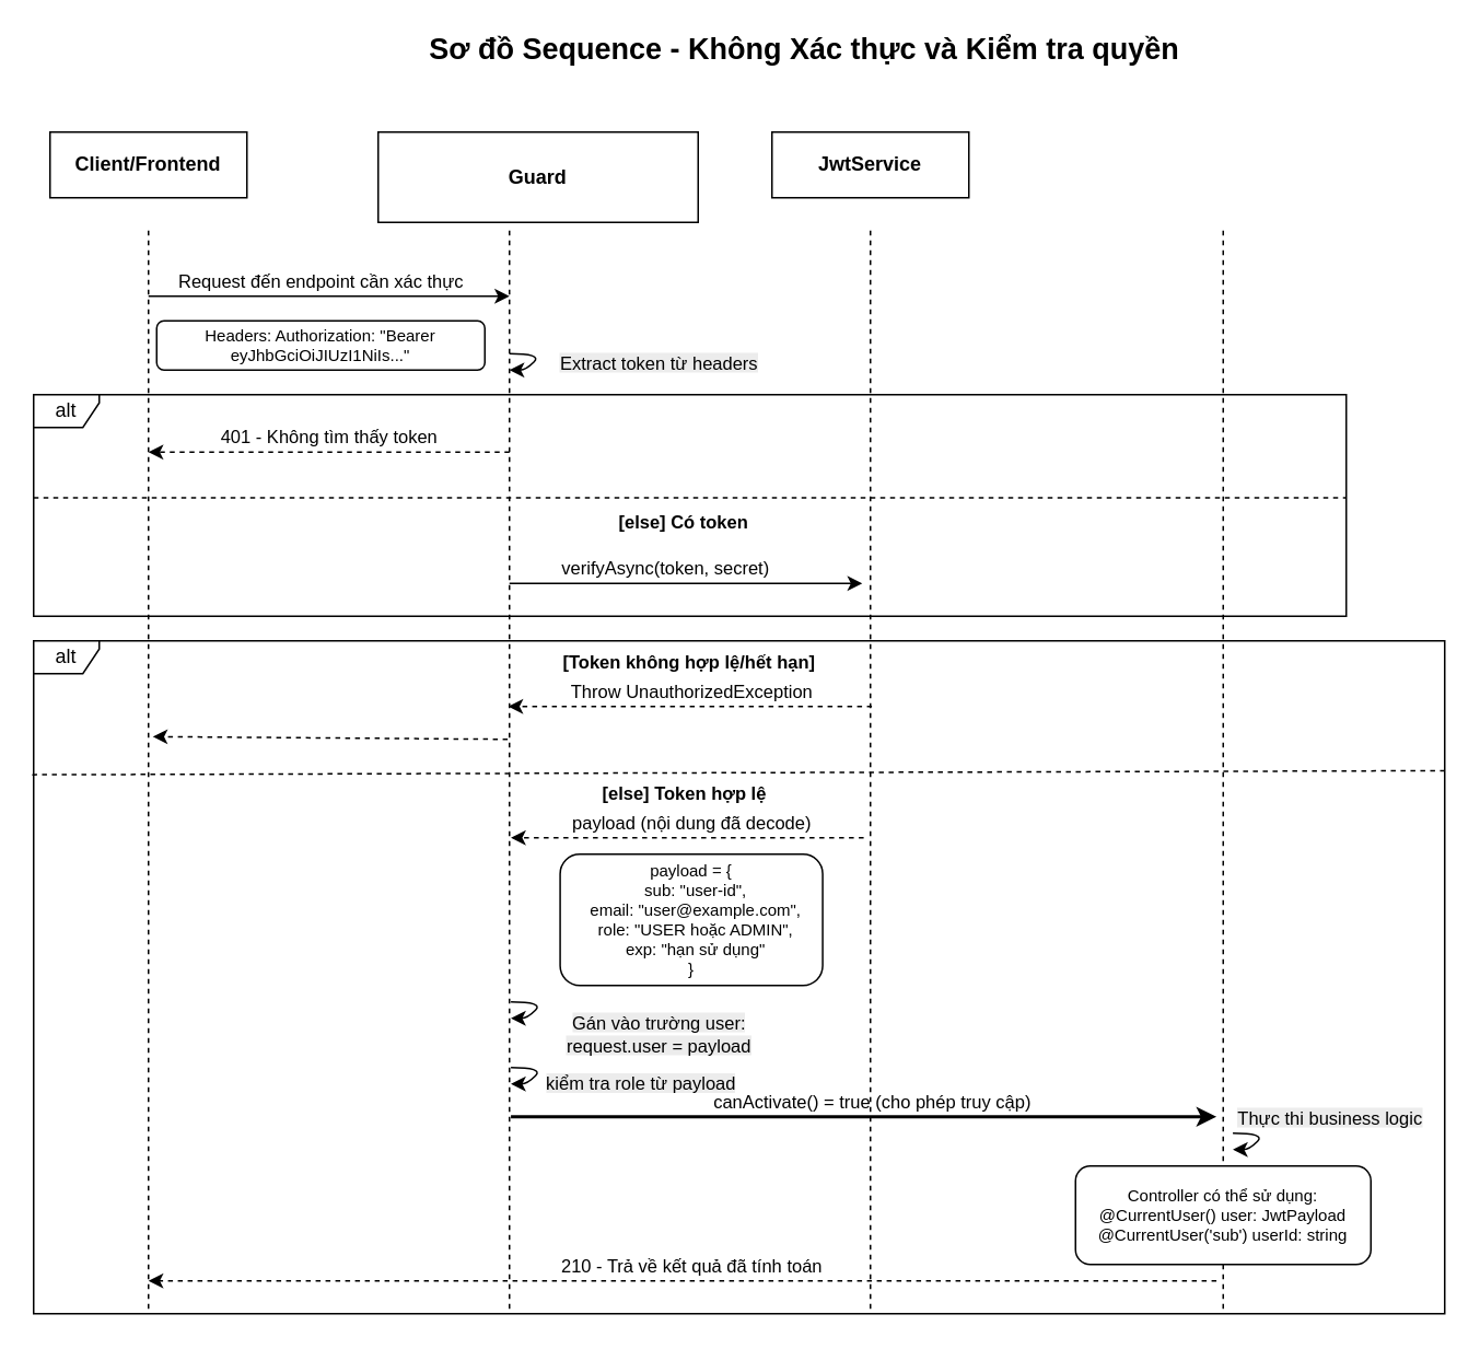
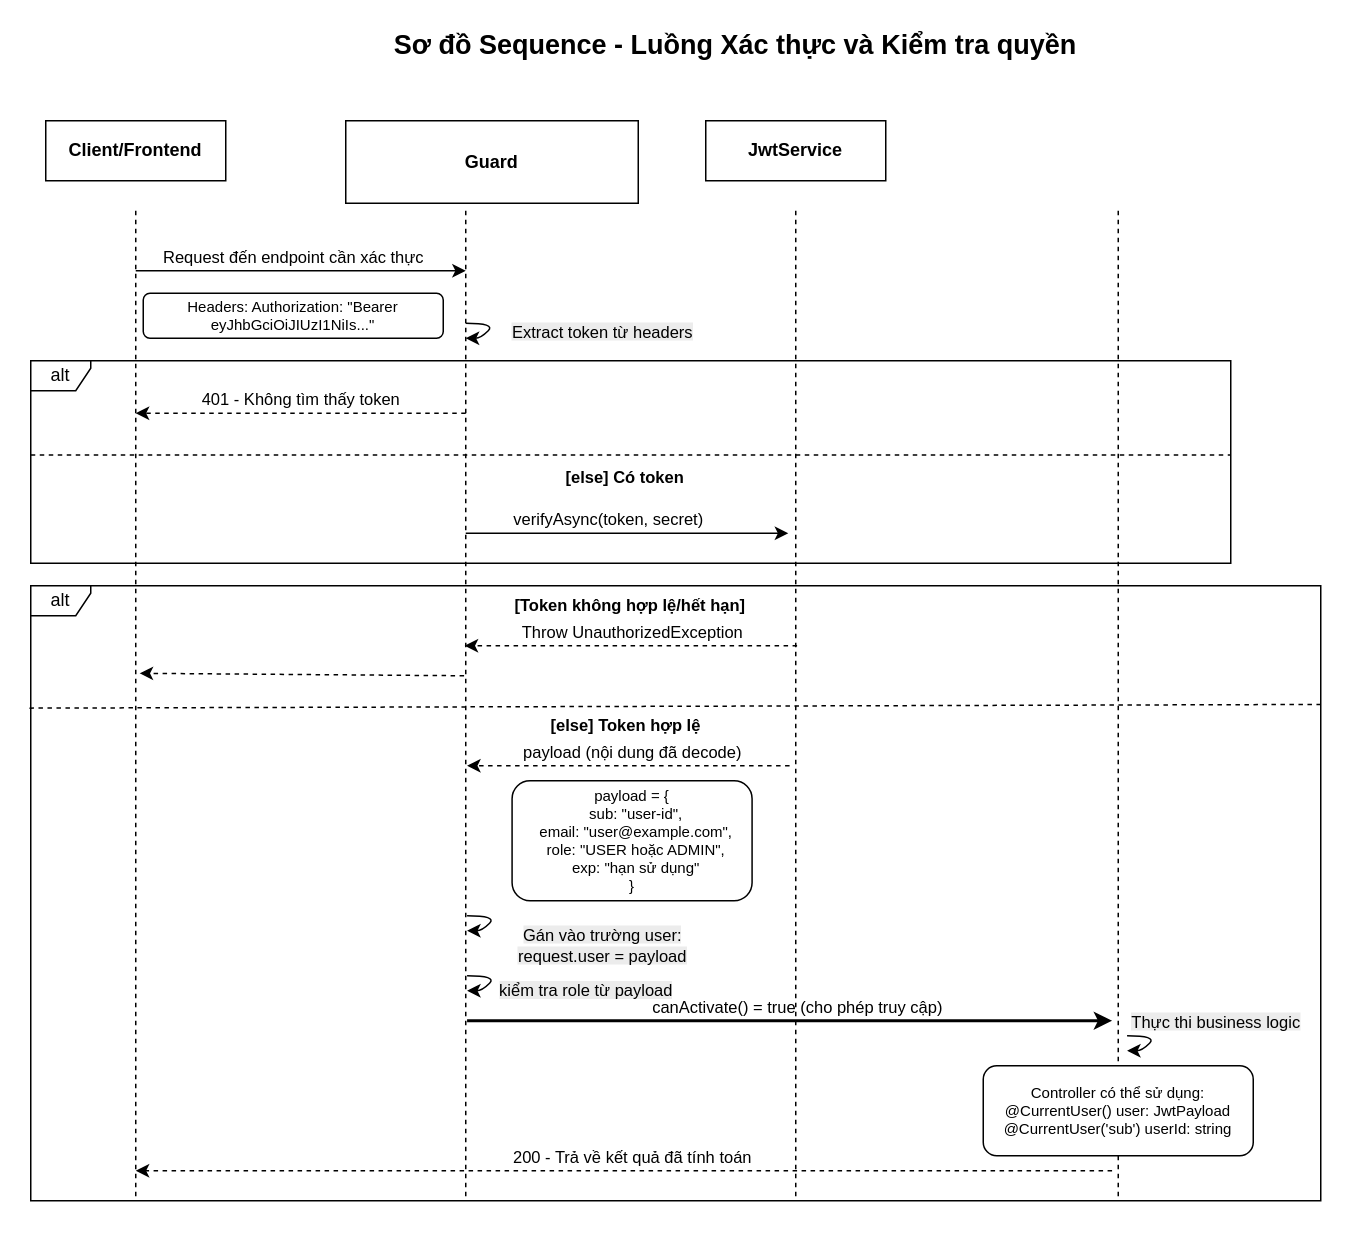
- <mxCell id="3" value="Sơ đồ Sequence - Không Xác thực và Kiểm tra quyền" style="text;html=1;strokeColor=none;fillColor=none;align=center;verticalAlign=middle;whiteSpace=wrap;rounded=0;fontSize=18;fontStyle=1;" parent="1" vertex="1"><mxGeometry x="250" y="20" width="480" height="20" as="geometry" /></mxCell>
+ <mxCell id="3" value="Sơ đồ Sequence - Luồng Xác thực và Kiểm tra quyền" style="text;html=1;strokeColor=none;fillColor=none;align=center;verticalAlign=middle;whiteSpace=wrap;rounded=0;fontSize=18;fontStyle=1;" parent="1" vertex="1"><mxGeometry x="250" y="20" width="480" height="20" as="geometry" /></mxCell>
- <mxCell id="30" value="&lt;span style=&quot;font-weight: normal;&quot;&gt;210 - Trả về kết quả đã tính toán&lt;/span&gt;" style="text;html=1;align=center;verticalAlign=bottom;resizable=0;points=[];autosize=1;fontSize=11;color=#2e7d32;fontStyle=1;" parent="1" vertex="1"><mxGeometry x="330.89" y="750" width="180" height="30" as="geometry" /></mxCell>
+ <mxCell id="30" value="&lt;span style=&quot;font-weight: normal;&quot;&gt;200 - Trả về kết quả đã tính toán&lt;/span&gt;" style="text;html=1;align=center;verticalAlign=bottom;resizable=0;points=[];autosize=1;fontSize=11;color=#2e7d32;fontStyle=1;" parent="1" vertex="1"><mxGeometry x="330.89" y="750" width="180" height="30" as="geometry" /></mxCell>
